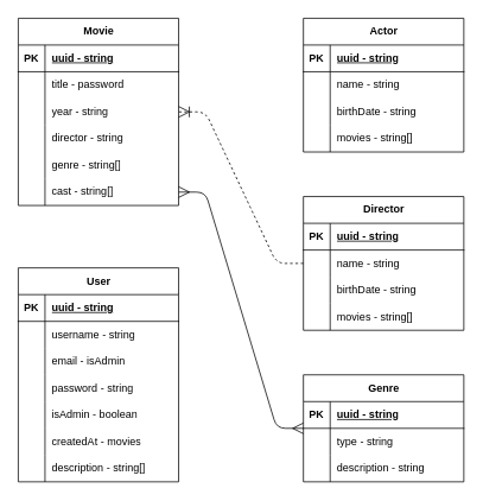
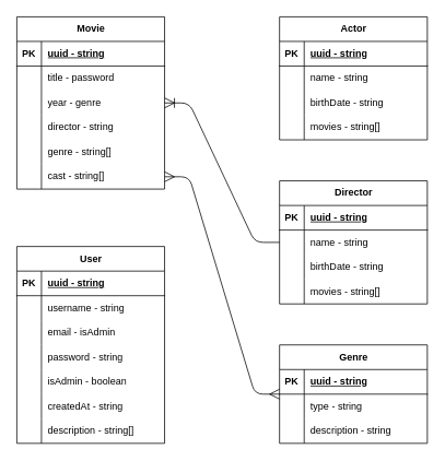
- <mxCell id="33" value="year - string" style="shape=partialRectangle;connectable=0;fillColor=none;top=0;left=0;bottom=0;right=0;align=left;spacingLeft=6;overflow=hidden;whiteSpace=wrap;html=1;" vertex="1" parent="31"><mxGeometry x="30" width="150" height="30" as="geometry"><mxRectangle width="150" height="30" as="alternateBounds" /></mxGeometry></mxCell>
+ <mxCell id="33" value="year - genre" style="shape=partialRectangle;connectable=0;fillColor=none;top=0;left=0;bottom=0;right=0;align=left;spacingLeft=6;overflow=hidden;whiteSpace=wrap;html=1;" vertex="1" parent="31"><mxGeometry x="30" width="150" height="30" as="geometry"><mxRectangle width="150" height="30" as="alternateBounds" /></mxGeometry></mxCell>
- <mxCell id="69" value="" style="edgeStyle=entityRelationEdgeStyle;fontSize=12;html=1;endArrow=ERoneToMany;rounded=1;endSize=10;startSize=10;curved=0;dashed=1;" edge="1" parent="1" source="43" target="24"><mxGeometry width="100" height="100" relative="1" as="geometry"><mxPoint x="180" y="430" as="sourcePoint" /><mxPoint x="280" y="330" as="targetPoint" /><Array as="points"><mxPoint x="120" y="310" /><mxPoint x="280" y="280" /><mxPoint x="290" y="280" /><mxPoint x="270" y="290" /><mxPoint x="260" y="280" /><mxPoint x="280" y="280" /><mxPoint x="120" y="310" /></Array></mxGeometry></mxCell>
+ <mxCell id="69" value="" style="edgeStyle=entityRelationEdgeStyle;fontSize=12;html=1;endArrow=ERoneToMany;rounded=1;endSize=10;startSize=10;curved=0;" edge="1" parent="1" source="43" target="24"><mxGeometry width="100" height="100" relative="1" as="geometry"><mxPoint x="180" y="430" as="sourcePoint" /><mxPoint x="280" y="330" as="targetPoint" /><Array as="points"><mxPoint x="120" y="310" /><mxPoint x="280" y="280" /><mxPoint x="290" y="280" /><mxPoint x="270" y="290" /><mxPoint x="260" y="280" /><mxPoint x="280" y="280" /><mxPoint x="120" y="310" /></Array></mxGeometry></mxCell>
- <mxCell id="20" value="createdAt - movies" style="shape=partialRectangle;connectable=0;fillColor=none;top=0;left=0;bottom=0;right=0;align=left;spacingLeft=6;overflow=hidden;whiteSpace=wrap;html=1;" vertex="1" parent="18"><mxGeometry x="30" width="150" height="30" as="geometry"><mxRectangle width="150" height="30" as="alternateBounds" /></mxGeometry></mxCell>
+ <mxCell id="20" value="createdAt - string" style="shape=partialRectangle;connectable=0;fillColor=none;top=0;left=0;bottom=0;right=0;align=left;spacingLeft=6;overflow=hidden;whiteSpace=wrap;html=1;" vertex="1" parent="18"><mxGeometry x="30" width="150" height="30" as="geometry"><mxRectangle width="150" height="30" as="alternateBounds" /></mxGeometry></mxCell>
